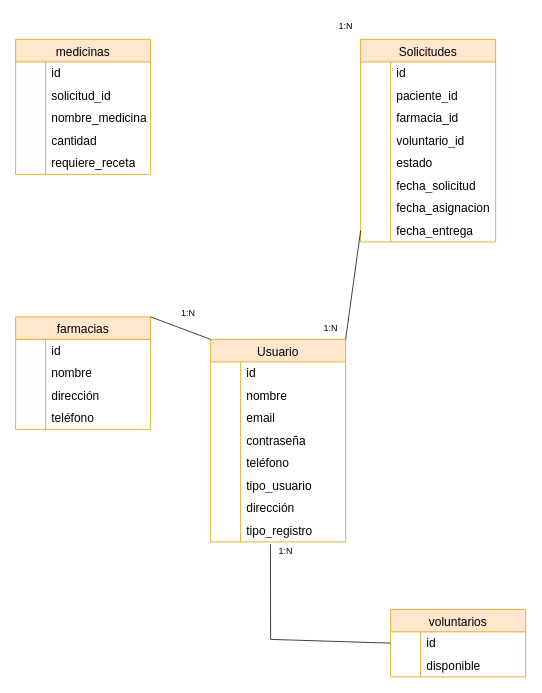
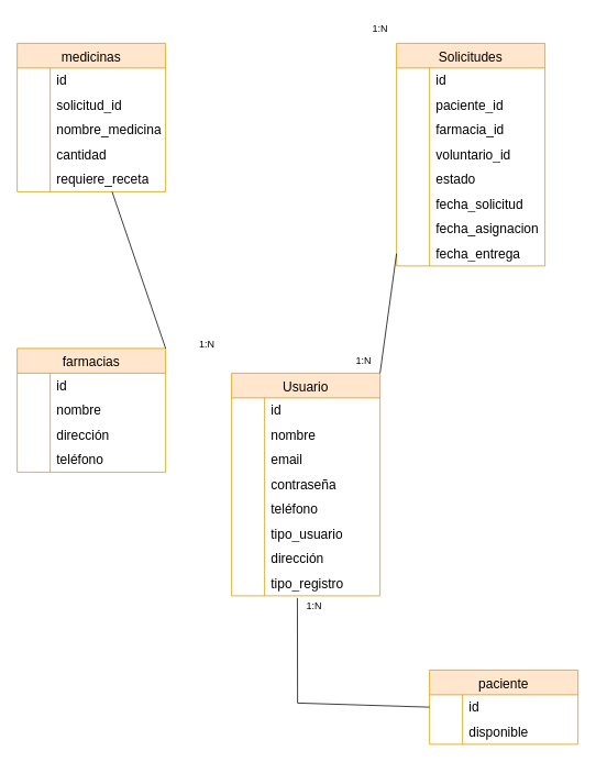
- <mxCell id="90" value="" style="endArrow=none;html=1;rounded=0;entryX=0;entryY=0;entryDx=0;entryDy=0;exitX=1;exitY=0;exitDx=0;exitDy=0;" edge="1" parent="1" source="75" target="2"><mxGeometry width="50" height="50" relative="1" as="geometry"><mxPoint x="210" y="612" as="sourcePoint" /><mxPoint x="260" y="562" as="targetPoint" /></mxGeometry></mxCell>
+ <mxCell id="90" value="" style="endArrow=none;html=1;rounded=0;exitX=1;exitY=0;exitDx=0;exitDy=0;" edge="1" parent="1" source="75" target="67"><mxGeometry width="50" height="50" relative="1" as="geometry"><mxPoint x="210" y="612" as="sourcePoint" /><mxPoint x="260" y="562" as="targetPoint" /></mxGeometry></mxCell>
- <mxCell id="68" value="voluntarios" style="shape=table;startSize=30;container=1;collapsible=0;childLayout=tableLayout;fixedRows=1;rowLines=0;fontStyle=0;strokeColor=#d79b00;fontSize=16;fillColor=#ffe6cc;" vertex="1" parent="1"><mxGeometry x="520" y="812" width="180" height="90" as="geometry" /></mxCell>
+ <mxCell id="68" value="paciente" style="shape=table;startSize=30;container=1;collapsible=0;childLayout=tableLayout;fixedRows=1;rowLines=0;fontStyle=0;strokeColor=#d79b00;fontSize=16;fillColor=#ffe6cc;" vertex="1" parent="1"><mxGeometry x="520" y="812" width="180" height="90" as="geometry" /></mxCell>
